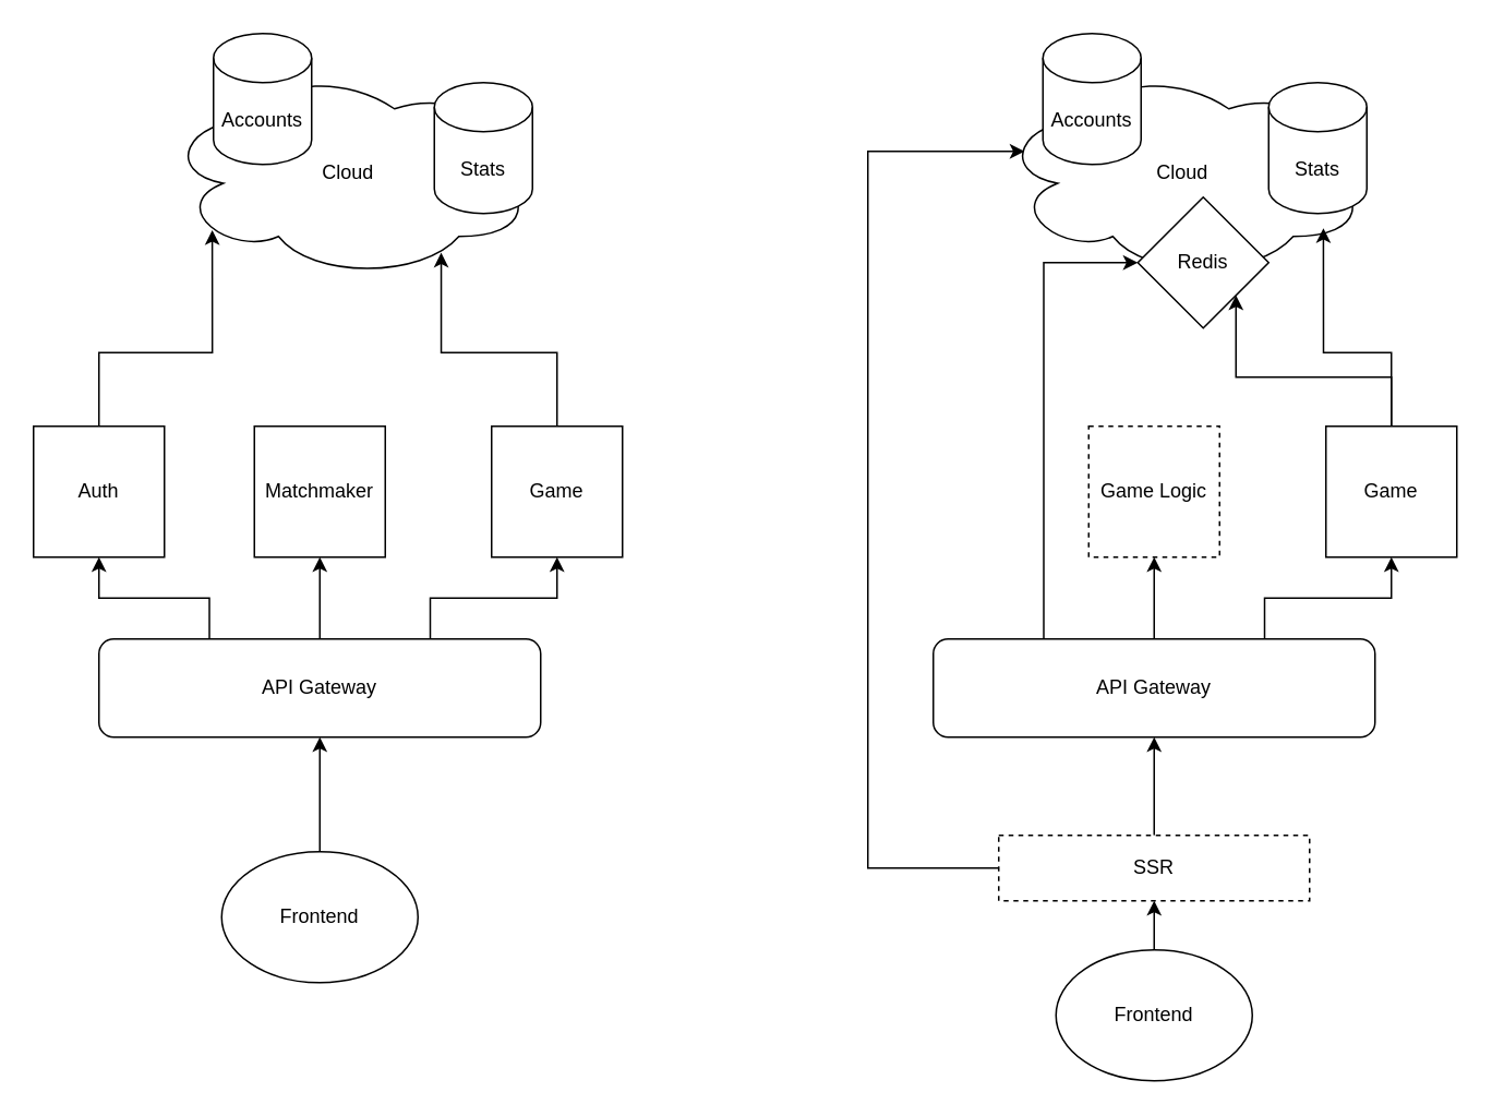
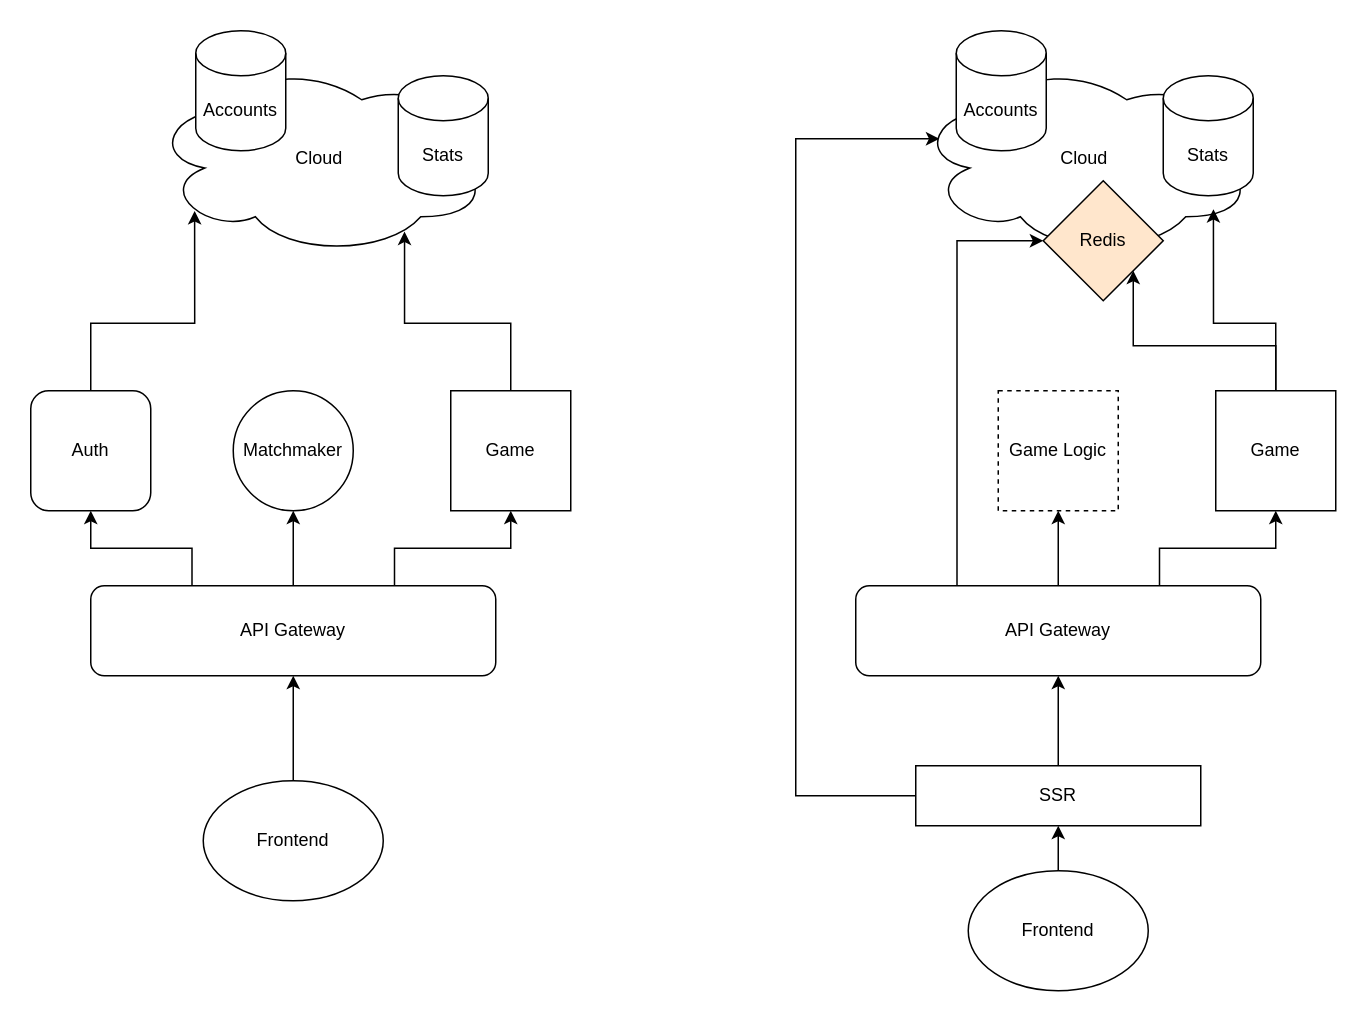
- <mxCell id="30" value="Redis" style="rhombus;whiteSpace=wrap;html=1;" vertex="1" parent="1"><mxGeometry x="695" y="120" width="80" height="80" as="geometry" /></mxCell>
+ <mxCell id="30" value="Redis" style="rhombus;whiteSpace=wrap;html=1;fillColor=#ffe6cc;" vertex="1" parent="1"><mxGeometry x="695" y="120" width="80" height="80" as="geometry" /></mxCell>
- <mxCell id="8" value="Auth" style="whiteSpace=wrap;html=1;aspect=fixed;" parent="1" vertex="1"><mxGeometry x="20" y="260" width="80" height="80" as="geometry" /></mxCell>
+ <mxCell id="8" value="Auth" style="whiteSpace=wrap;html=1;aspect=fixed;rounded=1;" parent="1" vertex="1"><mxGeometry x="20" y="260" width="80" height="80" as="geometry" /></mxCell>
- <mxCell id="9" value="Matchmaker" style="whiteSpace=wrap;html=1;aspect=fixed;" parent="1" vertex="1"><mxGeometry x="155" y="260" width="80" height="80" as="geometry" /></mxCell>
+ <mxCell id="9" value="Matchmaker" style="ellipse;whiteSpace=wrap;html=1;aspect=fixed;" parent="1" vertex="1"><mxGeometry x="155" y="260" width="80" height="80" as="geometry" /></mxCell>
- <mxCell id="32" value="SSR" style="rounded=0;whiteSpace=wrap;html=1;dashed=1;" vertex="1" parent="1"><mxGeometry x="610" y="510" width="190" height="40" as="geometry" /></mxCell>
+ <mxCell id="32" value="SSR" style="rounded=0;whiteSpace=wrap;html=1;" vertex="1" parent="1"><mxGeometry x="610" y="510" width="190" height="40" as="geometry" /></mxCell>
